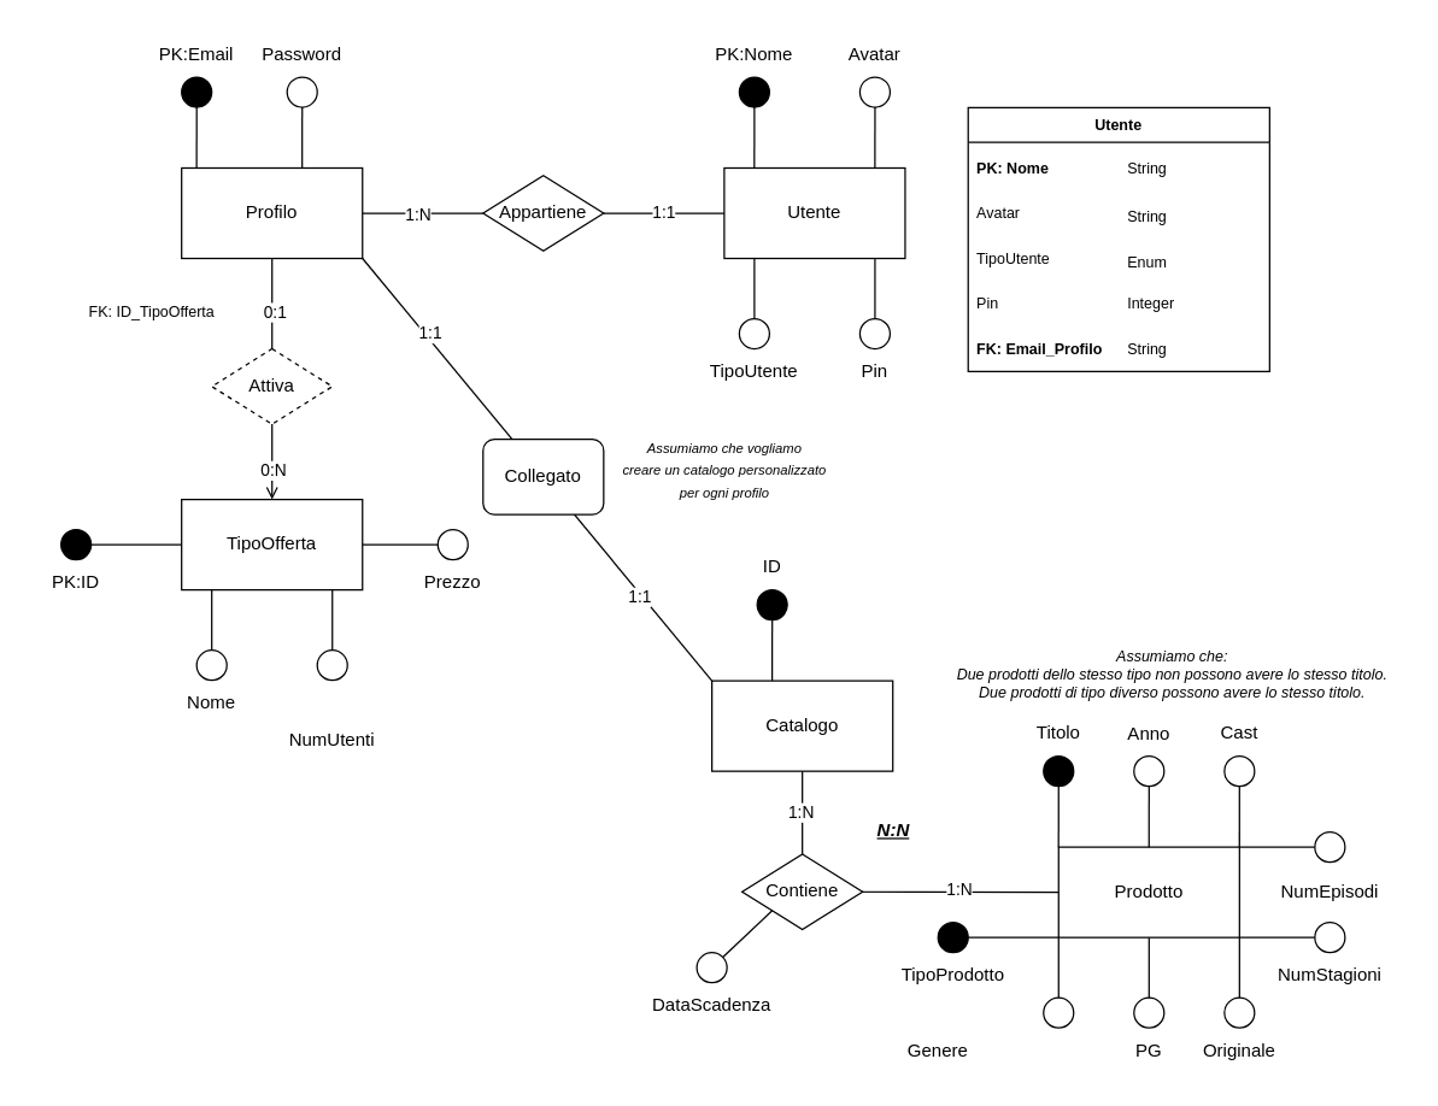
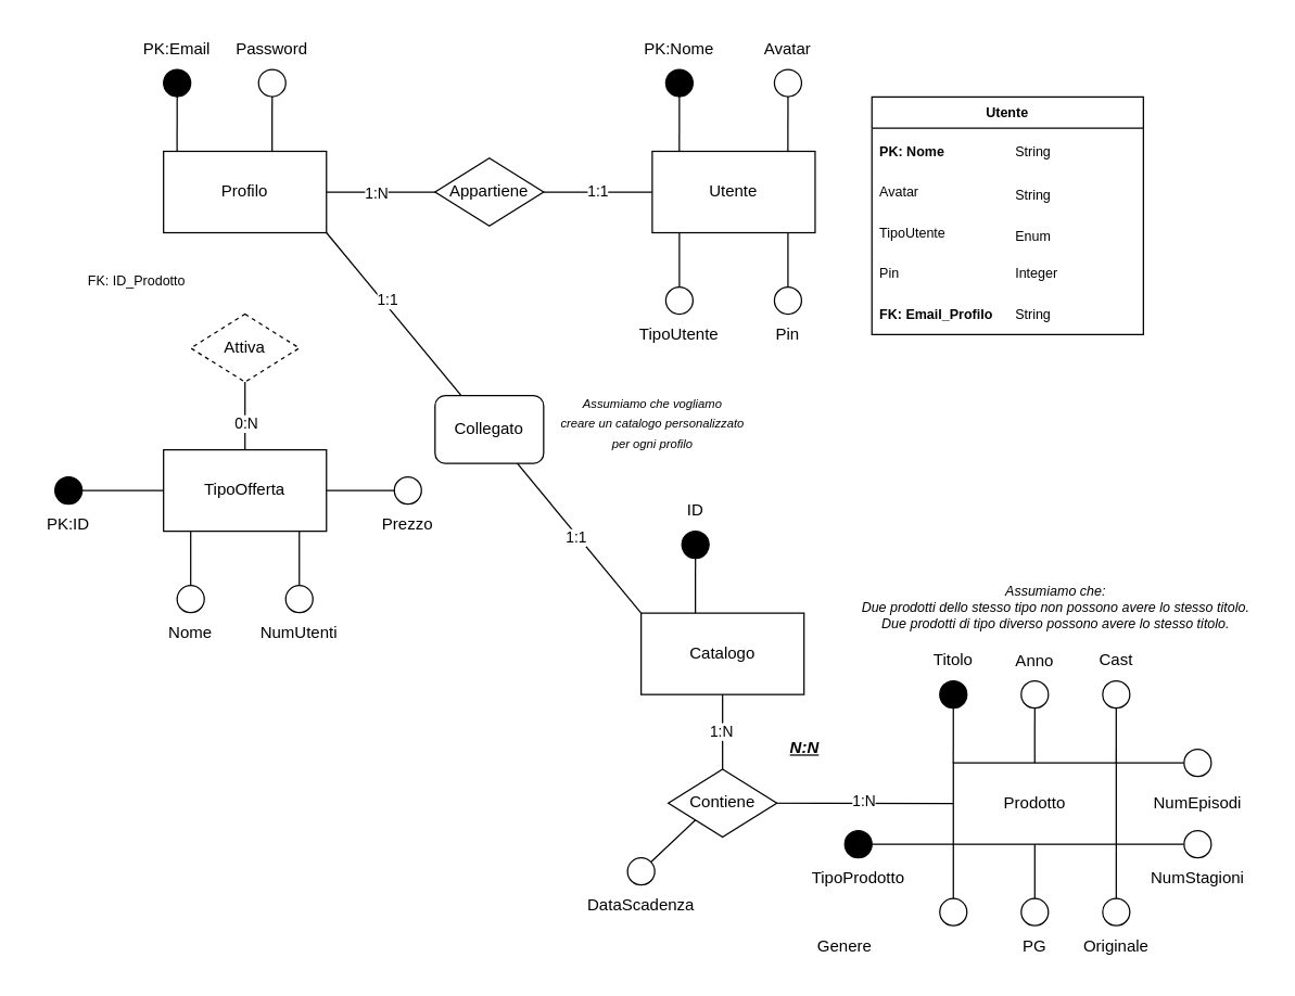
- <mxCell id="31" value="" style="endArrow=none;html=1;rounded=0;exitX=0.5;exitY=1;exitDx=0;exitDy=0;entryX=0.5;entryY=0;entryDx=0;entryDy=0;" edge="1" parent="1" source="2" target="30"><mxGeometry width="50" height="50" relative="1" as="geometry"><mxPoint x="180" y="171" as="sourcePoint" /><mxPoint x="180" y="331" as="targetPoint" /></mxGeometry></mxCell>
- <mxCell id="32" value="0:1" style="edgeLabel;html=1;align=center;verticalAlign=middle;resizable=0;points=[];" vertex="1" connectable="0" parent="31"><mxGeometry x="0.16" y="1" relative="1" as="geometry"><mxPoint as="offset" /></mxGeometry></mxCell>
- <mxCell id="45" value="FK: ID_TipoOfferta" style="text;html=1;align=center;verticalAlign=middle;resizable=0;points=[];autosize=1;strokeColor=none;fillColor=none;fontSize=10;" vertex="1" parent="1"><mxGeometry x="45" y="191" width="110" height="30" as="geometry" /></mxCell>
+ <mxCell id="45" value="FK: ID_Prodotto" style="text;html=1;align=center;verticalAlign=middle;resizable=0;points=[];autosize=1;strokeColor=none;fillColor=none;fontSize=10;" vertex="1" parent="1"><mxGeometry x="45" y="191" width="110" height="30" as="geometry" /></mxCell>
- <mxCell id="28" value="" style="endArrow=open;html=1;rounded=0;exitX=0.5;exitY=1;exitDx=0;exitDy=0;entryX=0.5;entryY=0;entryDx=0;entryDy=0;startArrow=none;" edge="1" parent="1" source="30" target="27"><mxGeometry width="50" height="50" relative="1" as="geometry"><mxPoint x="450" y="241" as="sourcePoint" /><mxPoint x="500" y="191" as="targetPoint" /></mxGeometry></mxCell>
+ <mxCell id="28" value="" style="endArrow=none;html=1;rounded=0;exitX=0.5;exitY=1;exitDx=0;exitDy=0;entryX=0.5;entryY=0;entryDx=0;entryDy=0;startArrow=none;" edge="1" parent="1" source="30" target="27"><mxGeometry width="50" height="50" relative="1" as="geometry"><mxPoint x="450" y="241" as="sourcePoint" /><mxPoint x="500" y="191" as="targetPoint" /></mxGeometry></mxCell>
- <mxCell id="38" value="NumUtenti" style="text;html=1;strokeColor=none;fillColor=none;align=center;verticalAlign=middle;whiteSpace=wrap;rounded=0;" vertex="1" parent="1"><mxGeometry x="190" y="476" width="60" height="30" as="geometry" /></mxCell>
+ <mxCell id="38" value="NumUtenti" style="text;html=1;strokeColor=none;fillColor=none;align=center;verticalAlign=middle;whiteSpace=wrap;rounded=0;" vertex="1" parent="1"><mxGeometry x="190" y="451" width="60" height="30" as="geometry" /></mxCell>
